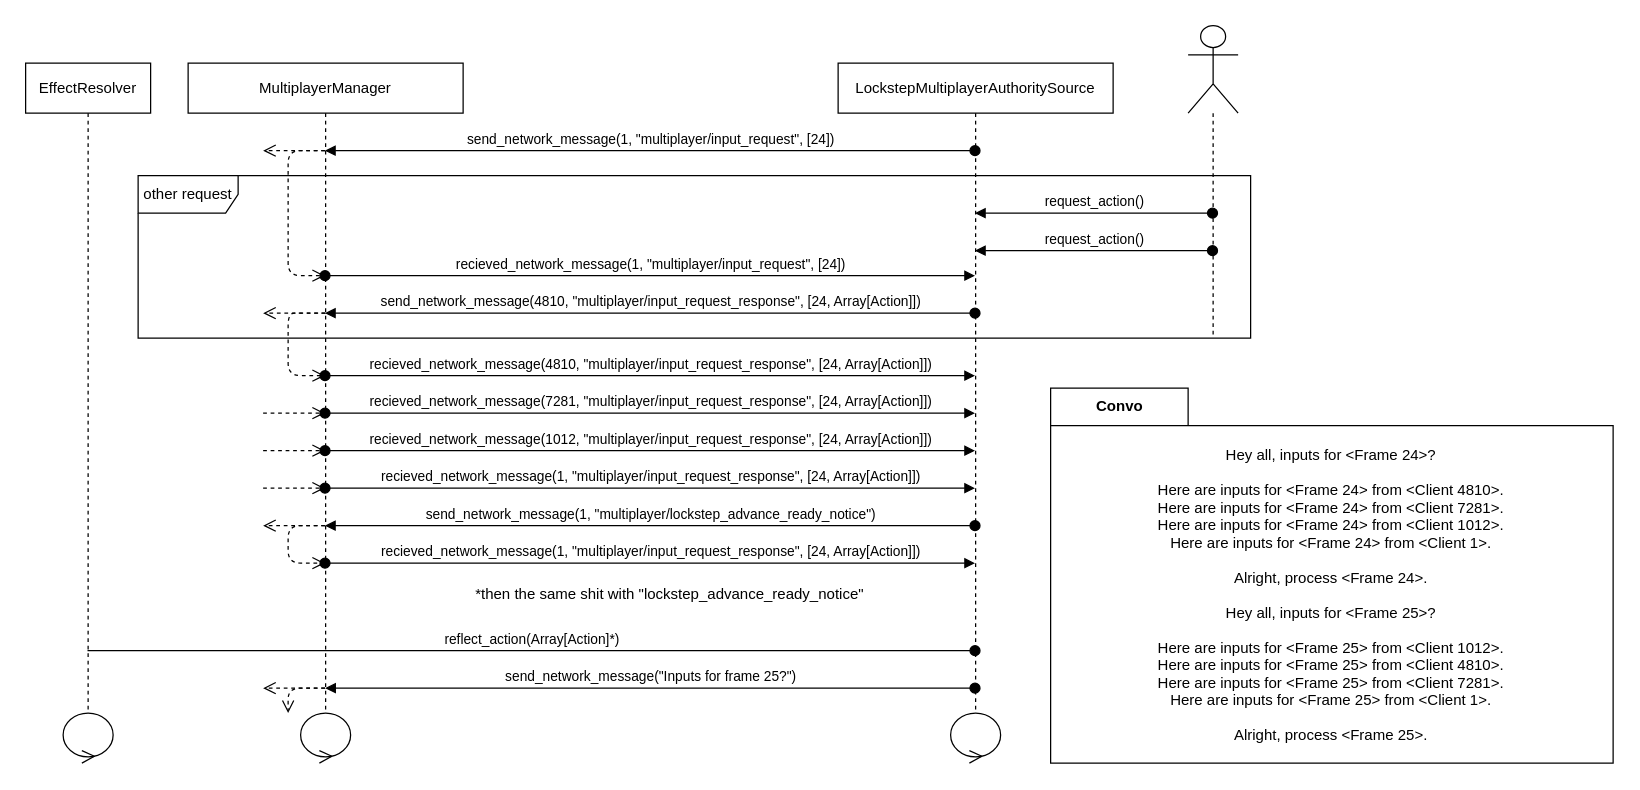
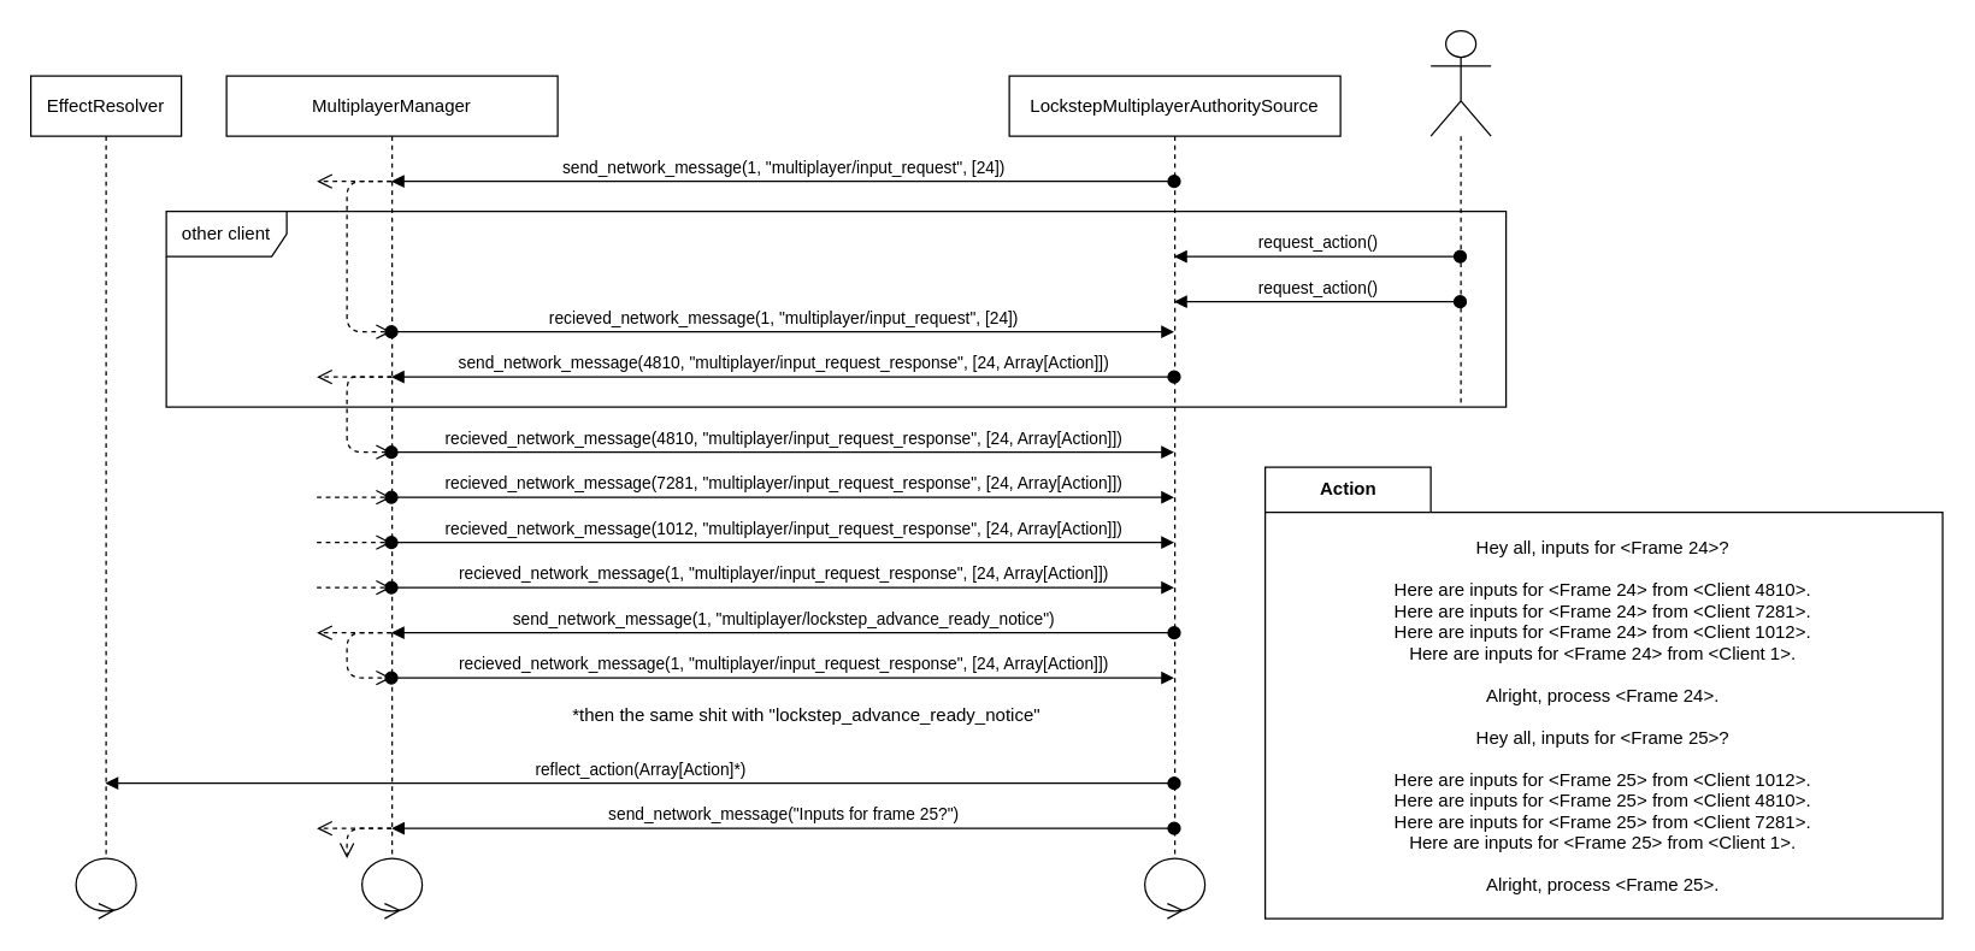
- <mxCell id="2" value="other request" style="shape=umlFrame;whiteSpace=wrap;html=1;width=80;height=30;movable=1;resizable=1;rotatable=1;deletable=1;editable=1;connectable=1;" vertex="1" parent="1"><mxGeometry x="110" y="140" width="890" height="130" as="geometry" /></mxCell>
+ <mxCell id="2" value="other client" style="shape=umlFrame;whiteSpace=wrap;html=1;width=80;height=30;movable=1;resizable=1;rotatable=1;deletable=1;editable=1;connectable=1;" vertex="1" parent="1"><mxGeometry x="110" y="140" width="890" height="130" as="geometry" /></mxCell>
- <mxCell id="9" value="Convo" style="shape=folder;fontStyle=1;tabWidth=110;tabHeight=30;tabPosition=left;html=1;boundedLbl=1;labelInHeader=1;container=1;collapsible=0;" parent="1" vertex="1"><mxGeometry x="840" y="310" width="450" height="300" as="geometry" /></mxCell>
+ <mxCell id="9" value="Action" style="shape=folder;fontStyle=1;tabWidth=110;tabHeight=30;tabPosition=left;html=1;boundedLbl=1;labelInHeader=1;container=1;collapsible=0;" parent="1" vertex="1"><mxGeometry x="840" y="310" width="450" height="300" as="geometry" /></mxCell>
- <mxCell id="4" value="reflect_action(Array[Action]*)" style="html=1;verticalAlign=bottom;startArrow=oval;startFill=1;endArrow=none;startSize=8;edgeStyle=orthogonalEdgeStyle;" parent="1" source="3" target="5" edge="1"><mxGeometry width="60" relative="1" as="geometry"><mxPoint x="830" y="320" as="sourcePoint" /><mxPoint x="890" y="320" as="targetPoint" /><Array as="points"><mxPoint x="420" y="520" /><mxPoint x="420" y="520" /></Array></mxGeometry></mxCell>
+ <mxCell id="4" value="reflect_action(Array[Action]*)" style="html=1;verticalAlign=bottom;startArrow=oval;startFill=1;endArrow=block;startSize=8;edgeStyle=orthogonalEdgeStyle;" parent="1" source="3" target="5" edge="1"><mxGeometry width="60" relative="1" as="geometry"><mxPoint x="830" y="320" as="sourcePoint" /><mxPoint x="890" y="320" as="targetPoint" /><Array as="points"><mxPoint x="420" y="520" /><mxPoint x="420" y="520" /></Array></mxGeometry></mxCell>
